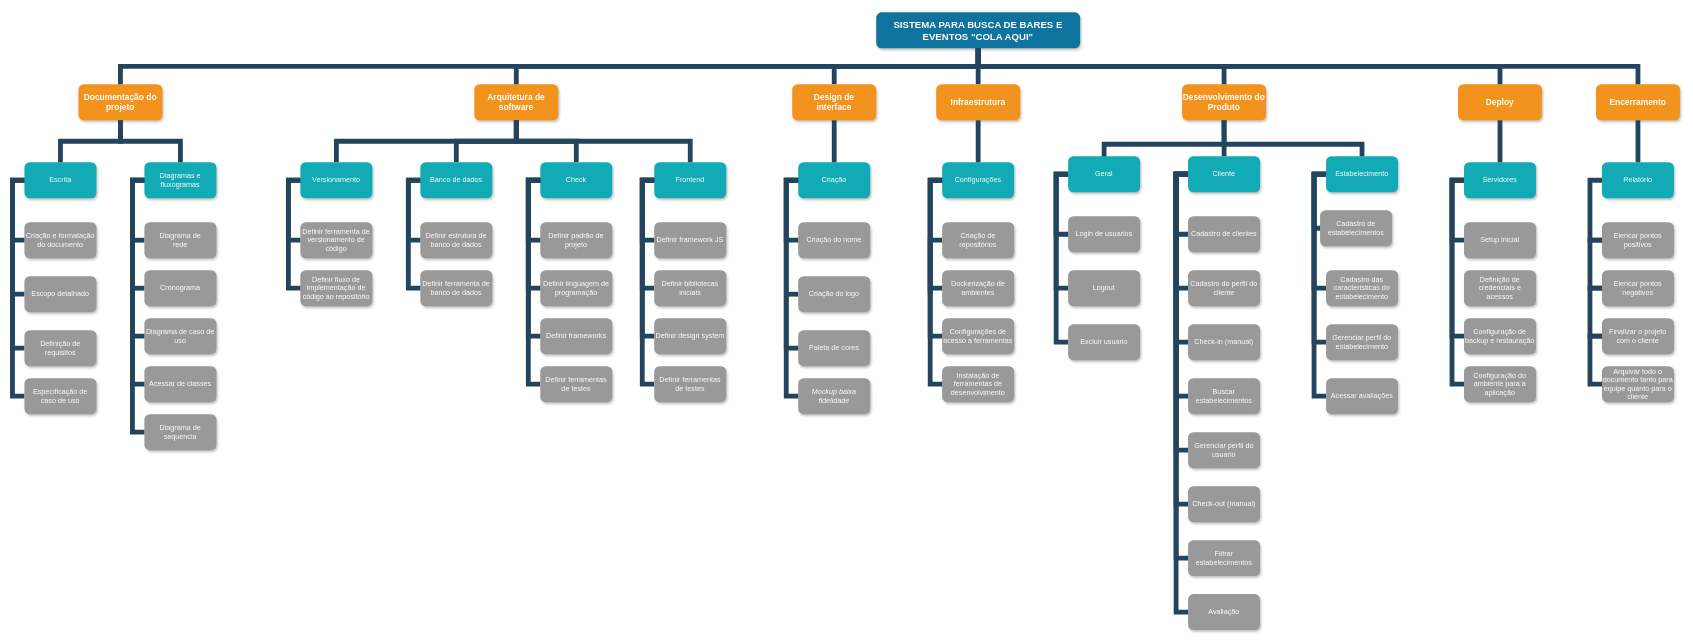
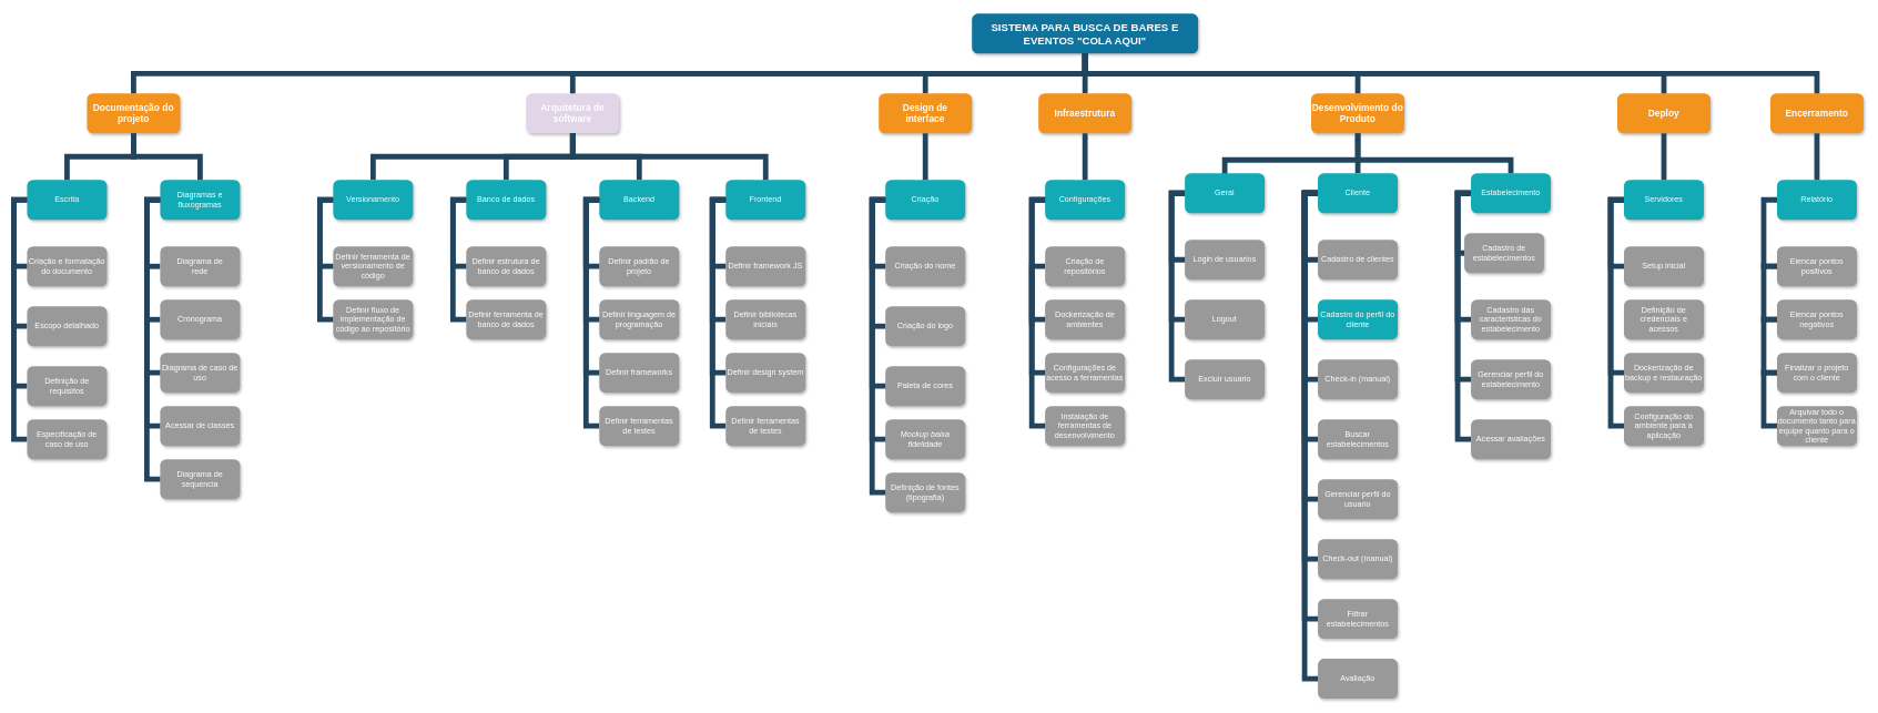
- <mxCell id="4" value="Arquitetura de software" style="whiteSpace=wrap;rounded=1;fillColor=#F2931E;strokeColor=none;shadow=1;fontColor=#FFFFFF;fontStyle=1;fontSize=14" vertex="1" parent="1"><mxGeometry x="790" y="140" width="140" height="60" as="geometry" /></mxCell>
+ <mxCell id="4" value="Arquitetura de software" style="whiteSpace=wrap;rounded=1;fillColor=#e1d5e7;strokeColor=none;shadow=1;fontColor=#FFFFFF;fontStyle=1;fontSize=14;" vertex="1" parent="1"><mxGeometry x="790" y="140" width="140" height="60" as="geometry" /></mxCell>
- <mxCell id="65" value="Check" style="whiteSpace=wrap;rounded=1;fillColor=#12AAB5;strokeColor=none;shadow=1;fontColor=#FFFFFF;" vertex="1" parent="1"><mxGeometry x="900" y="270" width="120" height="60" as="geometry" /></mxCell>
+ <mxCell id="65" value="Backend" style="whiteSpace=wrap;rounded=1;fillColor=#12AAB5;strokeColor=none;shadow=1;fontColor=#FFFFFF;" vertex="1" parent="1"><mxGeometry x="900" y="270" width="120" height="60" as="geometry" /></mxCell>
- <mxCell id="140" value="Cadastro do perfil do cliente" style="whiteSpace=wrap;rounded=1;fillColor=#999999;strokeColor=none;shadow=1;fontColor=#FFFFFF;fontStyle=0" vertex="1" parent="1"><mxGeometry x="1979.95" y="450" width="120" height="60" as="geometry" /></mxCell>
+ <mxCell id="140" value="Cadastro do perfil do cliente" style="whiteSpace=wrap;rounded=1;fillColor=#12aab5;strokeColor=none;shadow=1;fontColor=#FFFFFF;fontStyle=0;" vertex="1" parent="1"><mxGeometry x="1979.95" y="450" width="120" height="60" as="geometry" /></mxCell>
- <mxCell id="33" value="Configuração de backup e restauração" style="whiteSpace=wrap;rounded=1;fillColor=#999999;strokeColor=none;shadow=1;fontColor=#FFFFFF;fontStyle=0" vertex="1" parent="1"><mxGeometry x="2440" y="530" width="120" height="60" as="geometry" /></mxCell>
+ <mxCell id="33" value="Dockerização de backup e restauração" style="whiteSpace=wrap;rounded=1;fillColor=#999999;strokeColor=none;shadow=1;fontColor=#FFFFFF;fontStyle=0" vertex="1" parent="1"><mxGeometry x="2440" y="530" width="120" height="60" as="geometry" /></mxCell>
+ <mxCell id="57" value="" style="edgeStyle=elbowEdgeStyle;elbow=horizontal;rounded=0;fontColor=#000000;endArrow=none;endFill=0;strokeWidth=8;strokeColor=#23445D;" edge="1" parent="1" source="49" target="53"><mxGeometry width="100" height="100" relative="1" as="geometry"><mxPoint x="1320" y="300" as="sourcePoint" /><mxPoint x="1320" y="640" as="targetPoint" /><Array as="points"><mxPoint x="1310" y="470" /></Array></mxGeometry></mxCell>
+ <mxCell id="53" value="Definição de fontes (tipografia)" style="whiteSpace=wrap;rounded=1;fillColor=#999999;strokeColor=none;shadow=1;fontColor=#FFFFFF;fontStyle=0" vertex="1" parent="1"><mxGeometry x="1330" y="710" width="120" height="60" as="geometry" /></mxCell>
